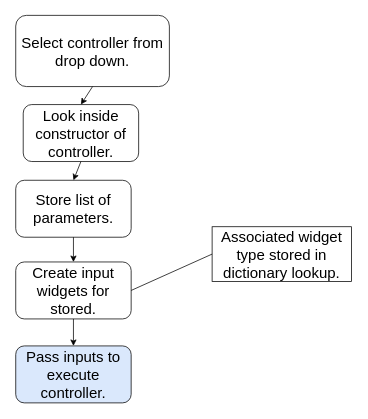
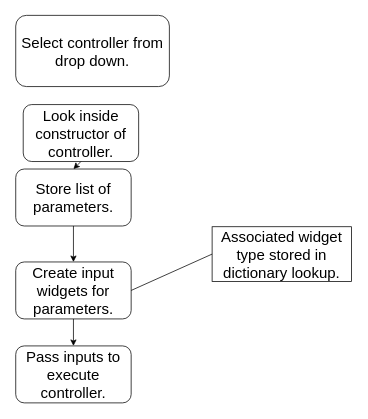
- <mxCell id="7" value="" style="endArrow=classic;html=1;rounded=0;exitX=0.5;exitY=1;exitDx=0;exitDy=0;entryX=0.5;entryY=0;entryDx=0;entryDy=0;" edge="1" parent="1" source="6" target="2"><mxGeometry width="50" height="50" relative="1" as="geometry"><mxPoint x="132" y="339" as="sourcePoint" /><mxPoint x="182" y="289" as="targetPoint" /></mxGeometry></mxCell>
- <mxCell id="3" value="Store list of parameters." style="rounded=1;whiteSpace=wrap;html=1;fontSize=20;" vertex="1" parent="1"><mxGeometry x="20" y="240" width="154" height="76" as="geometry" /></mxCell>
+ <mxCell id="3" value="Store list of parameters." style="rounded=1;whiteSpace=wrap;html=1;fontSize=20;" vertex="1" parent="1"><mxGeometry x="20" y="225" width="154" height="76" as="geometry" /></mxCell>
- <mxCell id="4" value="Create input widgets for stored." style="rounded=1;whiteSpace=wrap;html=1;fontSize=20;" vertex="1" parent="1"><mxGeometry x="20" y="349" width="154" height="76" as="geometry" /></mxCell>
+ <mxCell id="4" value="Create input widgets for parameters." style="rounded=1;whiteSpace=wrap;html=1;fontSize=20;" vertex="1" parent="1"><mxGeometry x="20" y="349" width="154" height="76" as="geometry" /></mxCell>
- <mxCell id="5" value="Pass inputs to execute controller." style="rounded=1;whiteSpace=wrap;html=1;fontSize=20;fillColor=#dae8fc;" vertex="1" parent="1"><mxGeometry x="20" y="461" width="154" height="76" as="geometry" /></mxCell>
+ <mxCell id="5" value="Pass inputs to execute controller." style="rounded=1;whiteSpace=wrap;html=1;fontSize=20;" vertex="1" parent="1"><mxGeometry x="20" y="461" width="154" height="76" as="geometry" /></mxCell>
